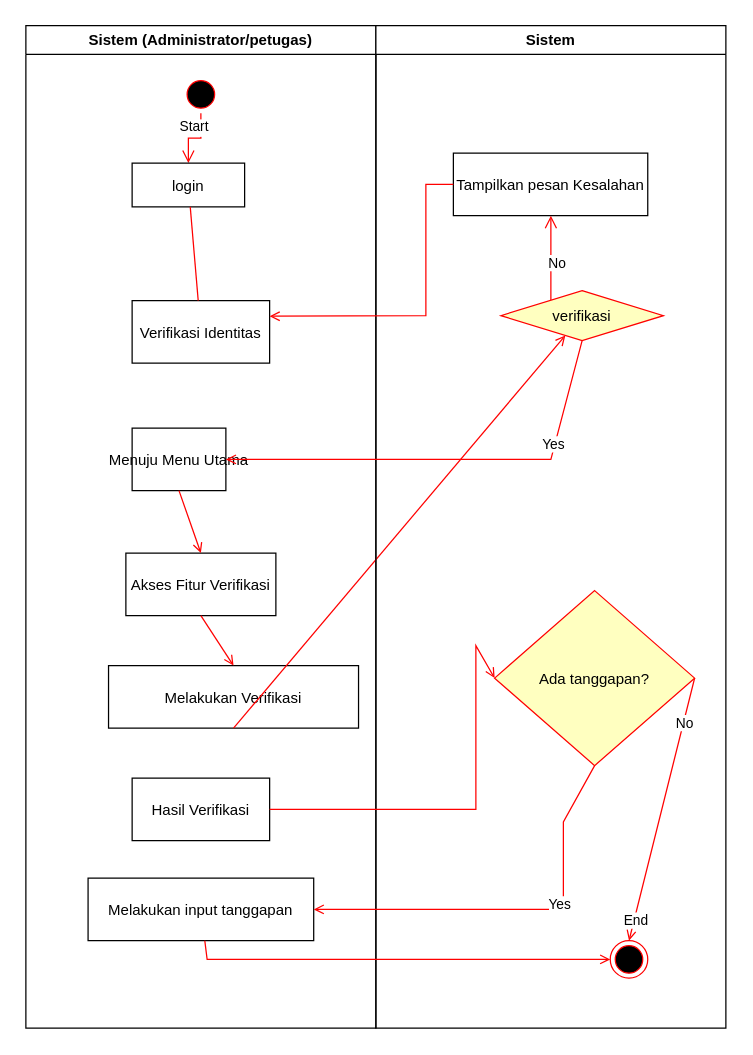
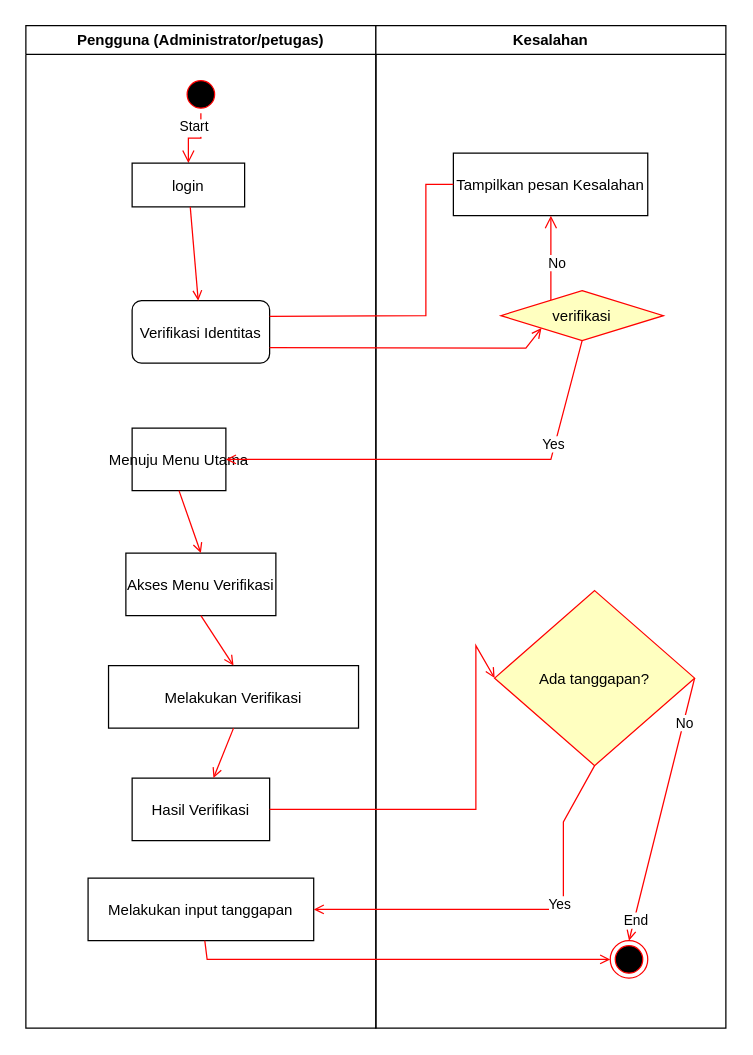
- <mxCell id="2" value="Sistem (Administrator/petugas)" style="swimlane;whiteSpace=wrap" parent="1" vertex="1"><mxGeometry x="20" y="20" width="280" height="802" as="geometry" /></mxCell>
+ <mxCell id="2" value="Pengguna (Administrator/petugas)" style="swimlane;whiteSpace=wrap" parent="1" vertex="1"><mxGeometry x="20" y="20" width="280" height="802" as="geometry" /></mxCell>
- <mxCell id="16" value="Sistem" style="swimlane;whiteSpace=wrap" parent="1" vertex="1"><mxGeometry x="300" y="20" width="280" height="802" as="geometry" /></mxCell>
+ <mxCell id="16" value="Kesalahan" style="swimlane;whiteSpace=wrap" parent="1" vertex="1"><mxGeometry x="300" y="20" width="280" height="802" as="geometry" /></mxCell>
- <mxCell id="7" value="" style="endArrow=none;strokeColor=#FF0000;endFill=1;rounded=0;" parent="2" source="5" target="6" edge="1"><mxGeometry relative="1" as="geometry" /></mxCell>
+ <mxCell id="7" value="" style="endArrow=open;strokeColor=#FF0000;endFill=1;rounded=0" parent="2" source="5" target="6" edge="1"><mxGeometry relative="1" as="geometry" /></mxCell>
- <mxCell id="28" value="" style="endArrow=open;strokeColor=#FF0000;endFill=1;rounded=0;exitX=0;exitY=0.5;exitDx=0;exitDy=0;entryX=1;entryY=0.25;entryDx=0;entryDy=0;" parent="1" source="18" target="6" edge="1"><mxGeometry relative="1" as="geometry"><mxPoint x="174.5" y="190" as="sourcePoint" /><mxPoint x="174.5" y="250" as="targetPoint" /><Array as="points"><mxPoint x="340" y="147" /><mxPoint x="340" y="252" /></Array></mxGeometry></mxCell>
+ <mxCell id="28" value="" style="endArrow=none;strokeColor=#FF0000;endFill=1;rounded=0;exitX=0;exitY=0.5;exitDx=0;exitDy=0;entryX=1;entryY=0.25;entryDx=0;entryDy=0;" parent="1" source="18" target="6" edge="1"><mxGeometry relative="1" as="geometry"><mxPoint x="174.5" y="190" as="sourcePoint" /><mxPoint x="174.5" y="250" as="targetPoint" /><Array as="points"><mxPoint x="340" y="147" /><mxPoint x="340" y="252" /></Array></mxGeometry></mxCell>
- <mxCell id="6" value="Verifikasi Identitas" style="" parent="2" vertex="1"><mxGeometry x="85" y="220" width="110" height="50" as="geometry" /></mxCell>
+ <mxCell id="6" value="Verifikasi Identitas" style="rounded=1;" parent="2" vertex="1"><mxGeometry x="85" y="220" width="110" height="50" as="geometry" /></mxCell>
+ <mxCell id="29" value="" style="endArrow=open;strokeColor=#FF0000;endFill=1;rounded=0;exitX=1;exitY=0.75;exitDx=0;exitDy=0;entryX=0;entryY=1;entryDx=0;entryDy=0;" parent="1" source="6" target="21" edge="1"><mxGeometry relative="1" as="geometry"><mxPoint x="184.5" y="200" as="sourcePoint" /><mxPoint x="430" y="278" as="targetPoint" /><Array as="points"><mxPoint x="420" y="278" /></Array></mxGeometry></mxCell>
- <mxCell id="14" value="" style="endArrow=open;strokeColor=#FF0000;endFill=1;rounded=0;exitX=0.5;exitY=1;exitDx=0;exitDy=0;" parent="2" source="10" target="21" edge="1"><mxGeometry relative="1" as="geometry"><mxPoint x="190" y="210" as="sourcePoint" /><mxPoint x="190" y="270" as="targetPoint" /></mxGeometry></mxCell>
+ <mxCell id="14" value="" style="endArrow=open;strokeColor=#FF0000;endFill=1;rounded=0;exitX=0.5;exitY=1;exitDx=0;exitDy=0;" parent="2" source="10" target="11" edge="1"><mxGeometry relative="1" as="geometry"><mxPoint x="190" y="210" as="sourcePoint" /><mxPoint x="190" y="270" as="targetPoint" /></mxGeometry></mxCell>
- <mxCell id="9" value="Akses Fitur Verifikasi" style="" parent="2" vertex="1"><mxGeometry x="80" y="422" width="120" height="50" as="geometry" /></mxCell>
+ <mxCell id="9" value="Akses Menu Verifikasi" style="" parent="2" vertex="1"><mxGeometry x="80" y="422" width="120" height="50" as="geometry" /></mxCell>
